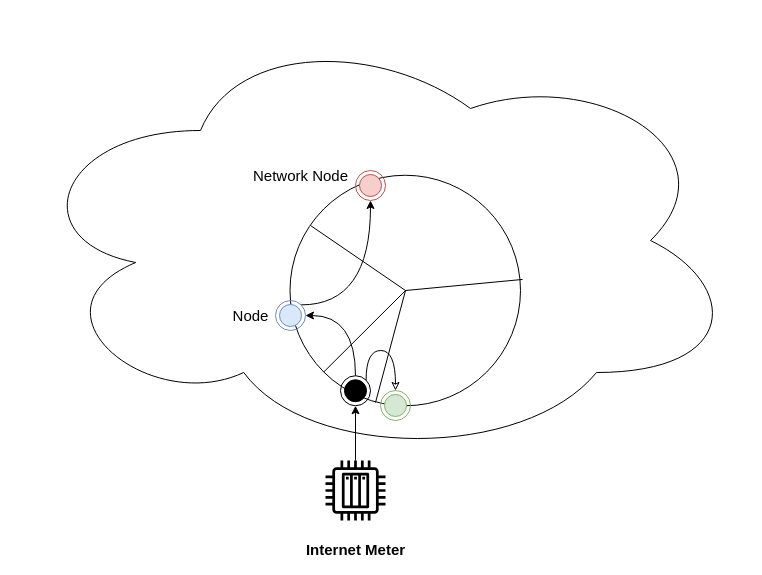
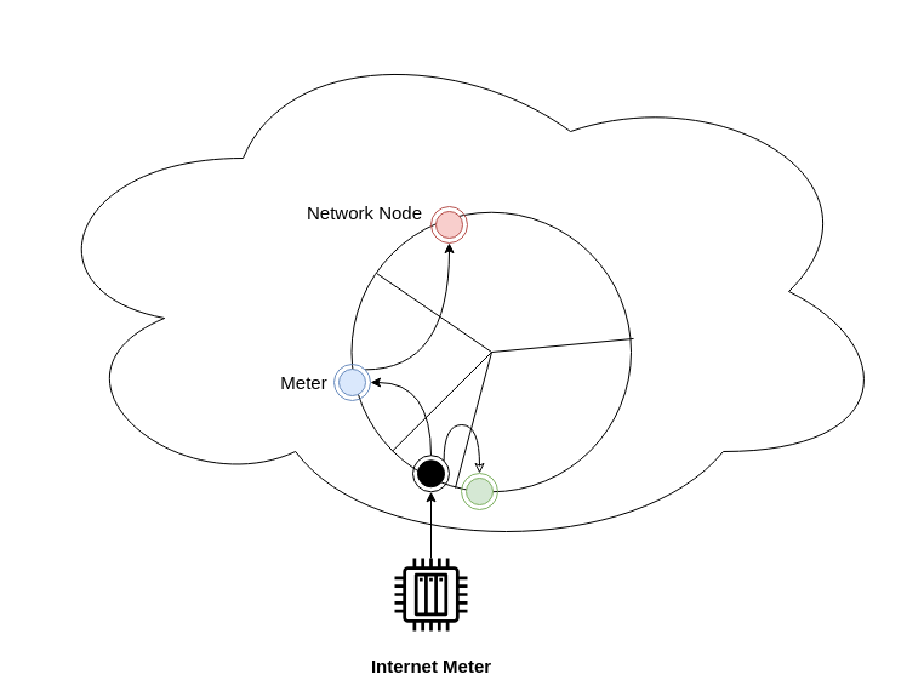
- <mxCell id="13" value="&lt;font style=&quot;font-size: 15px;&quot;&gt;Node&lt;/font&gt;" style="text;html=1;align=center;verticalAlign=middle;resizable=0;points=[];autosize=1;strokeColor=none;fillColor=none;" vertex="1" parent="1"><mxGeometry x="220" y="300" width="60" height="30" as="geometry" /></mxCell>
+ <mxCell id="13" value="&lt;font style=&quot;font-size: 15px;&quot;&gt;Meter&lt;/font&gt;" style="text;html=1;align=center;verticalAlign=middle;resizable=0;points=[];autosize=1;strokeColor=none;fillColor=none;" vertex="1" parent="1"><mxGeometry x="220" y="300" width="60" height="30" as="geometry" /></mxCell>
